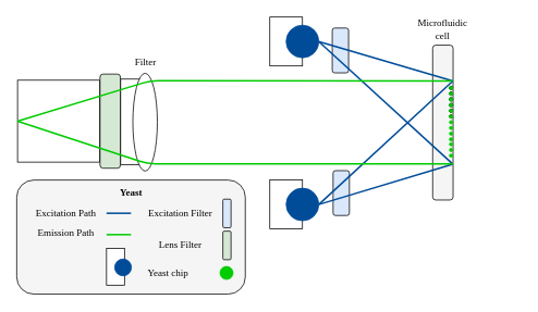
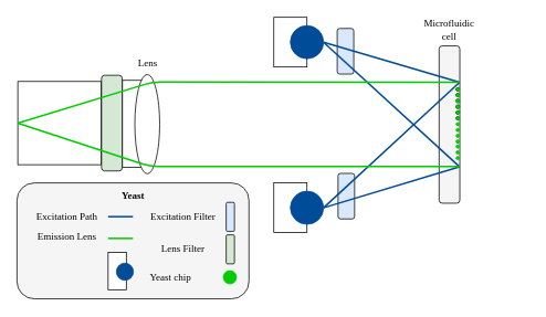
- <mxCell id="49" value="Filter" style="text;html=1;strokeColor=none;fillColor=none;align=center;verticalAlign=middle;whiteSpace=wrap;rounded=0;fontFamily=Georgia;" vertex="1" parent="1"><mxGeometry x="138" y="61" width="80" height="30" as="geometry" /></mxCell>
+ <mxCell id="49" value="Lens" style="text;html=1;strokeColor=none;fillColor=none;align=center;verticalAlign=middle;whiteSpace=wrap;rounded=0;fontFamily=Georgia;" vertex="1" parent="1"><mxGeometry x="138" y="61" width="80" height="30" as="geometry" /></mxCell>
- <mxCell id="47" value="&lt;font&gt;Emission Path&lt;br&gt;&lt;/font&gt;" style="text;html=1;align=center;verticalAlign=middle;resizable=0;points=[];autosize=1;fontFamily=Georgia;" vertex="1" parent="1"><mxGeometry x="35" y="275" width="90" height="20" as="geometry" /></mxCell>
+ <mxCell id="47" value="&lt;font&gt;Emission Lens&lt;br&gt;&lt;/font&gt;" style="text;html=1;align=center;verticalAlign=middle;resizable=0;points=[];autosize=1;fontFamily=Georgia;" vertex="1" parent="1"><mxGeometry x="35" y="275" width="90" height="20" as="geometry" /></mxCell>
